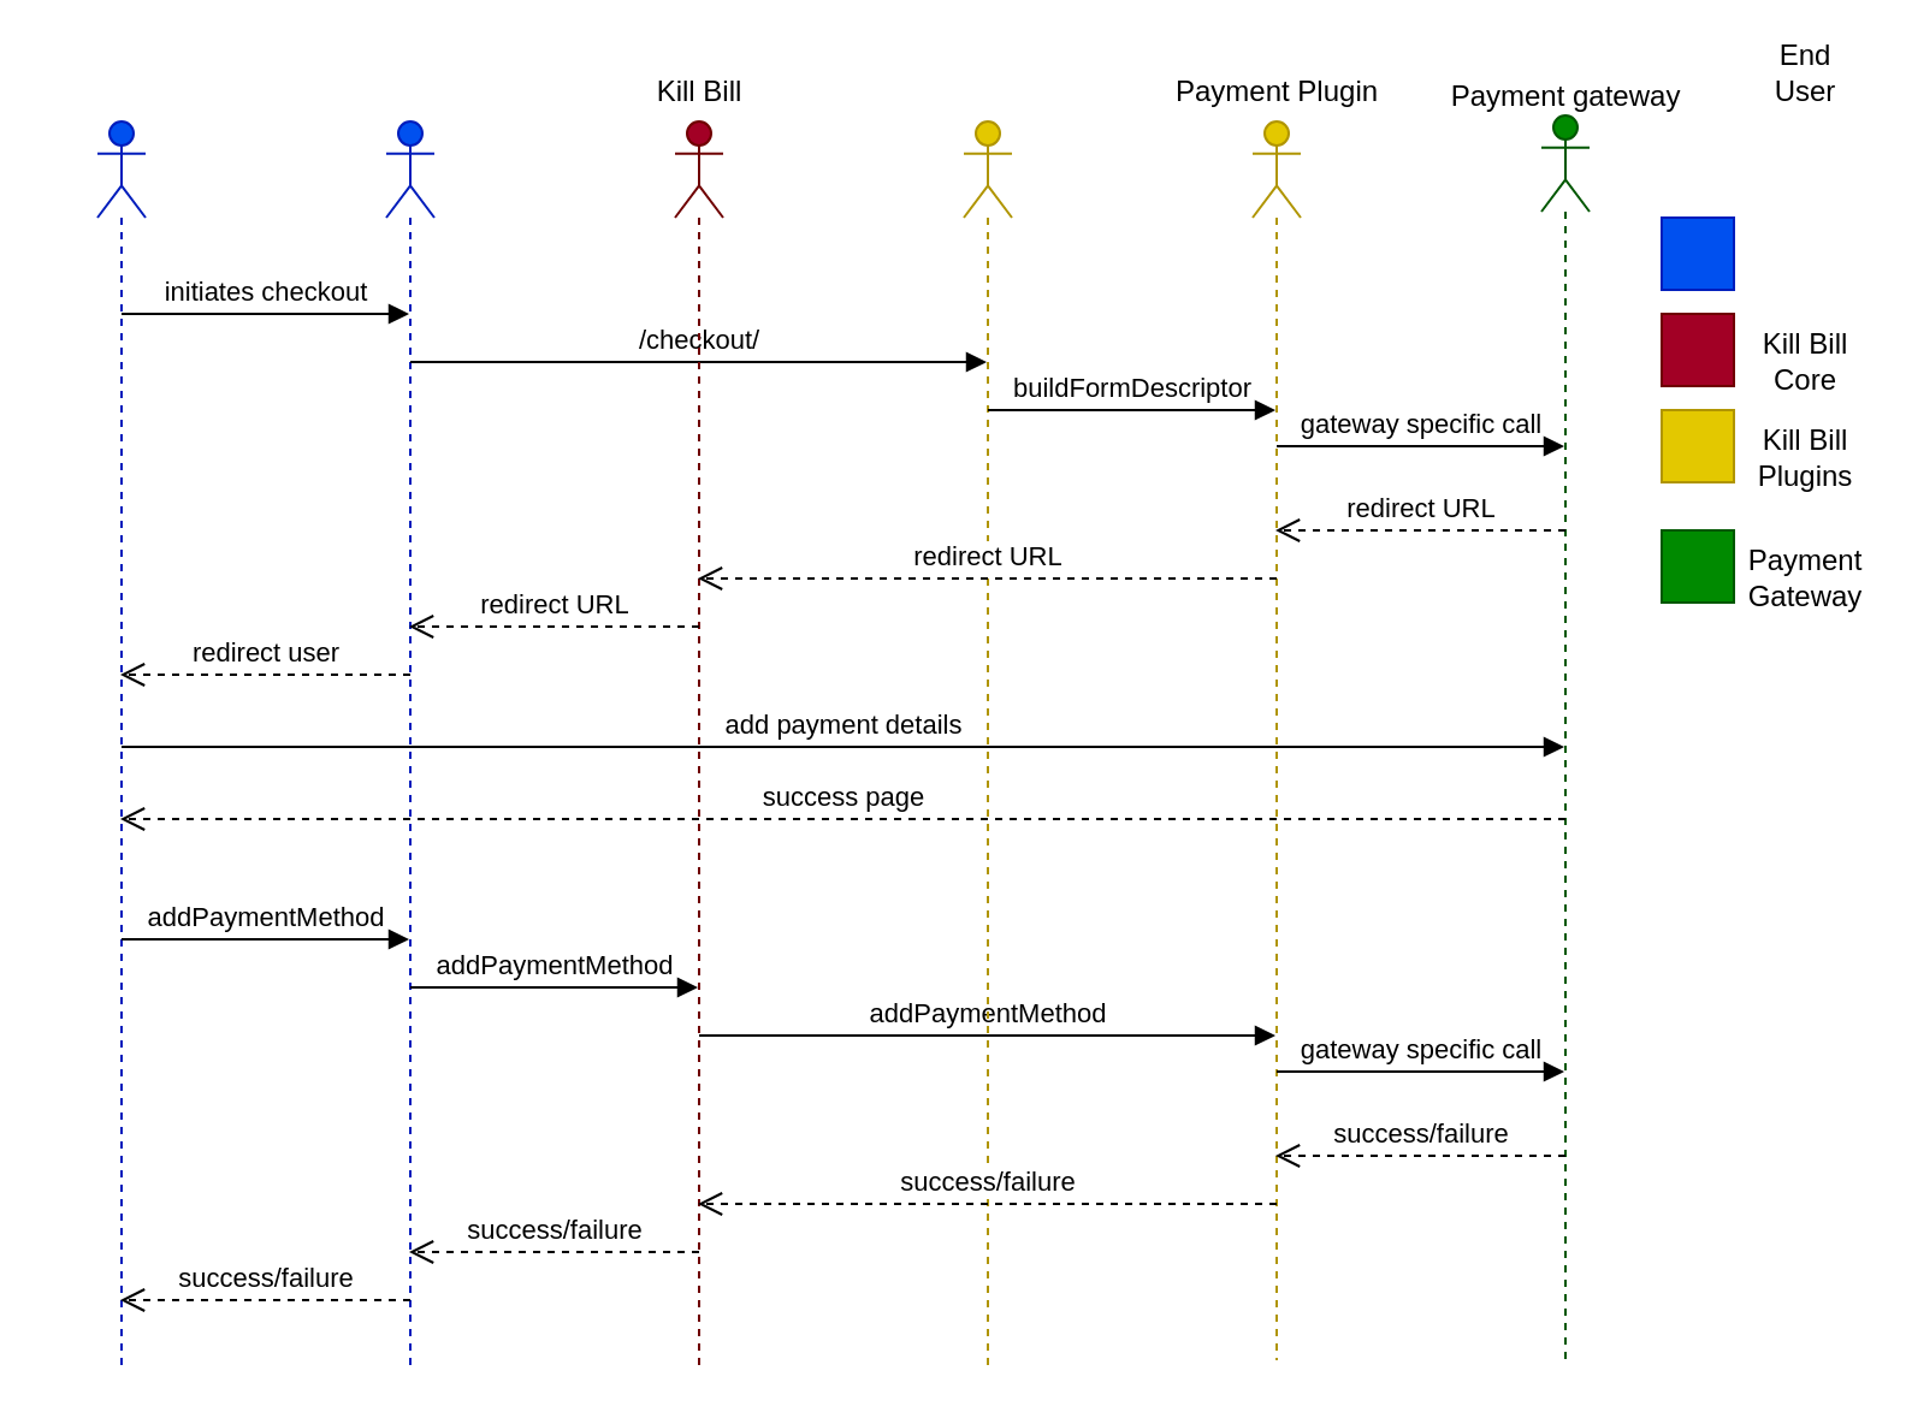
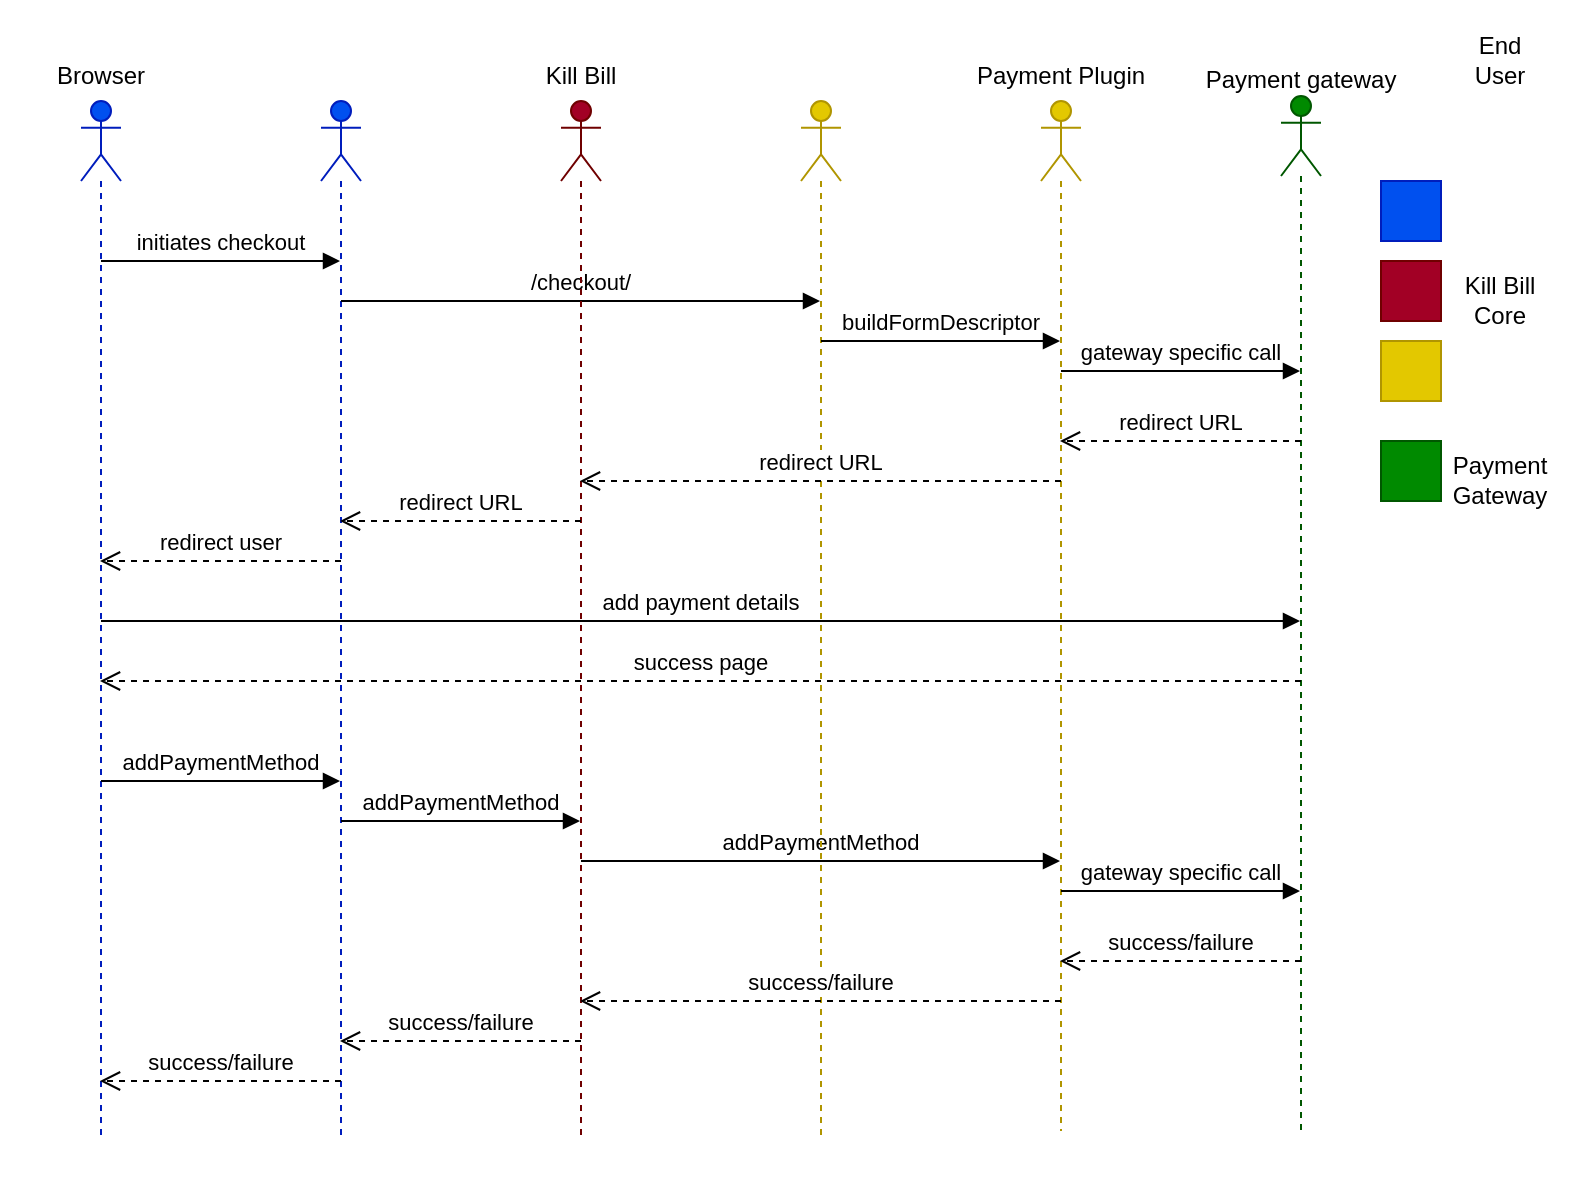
+ <mxCell id="6" value="Browser" style="text;html=1;align=center;verticalAlign=middle;resizable=0;points=[];autosize=1;" parent="1" vertex="1"><mxGeometry x="20" y="27.5" width="60" height="20" as="geometry" /></mxCell>
- <mxCell id="37" value="Kill Bill Plugins" style="text;html=1;strokeColor=none;fillColor=none;align=center;verticalAlign=middle;whiteSpace=wrap;rounded=0;" vertex="1" parent="1"><mxGeometry x="730" y="180" width="40" height="20" as="geometry" /></mxCell>
